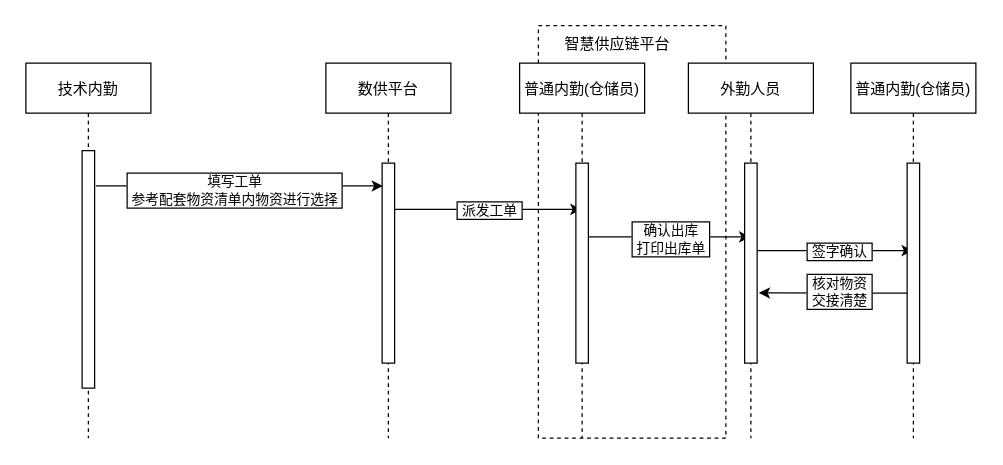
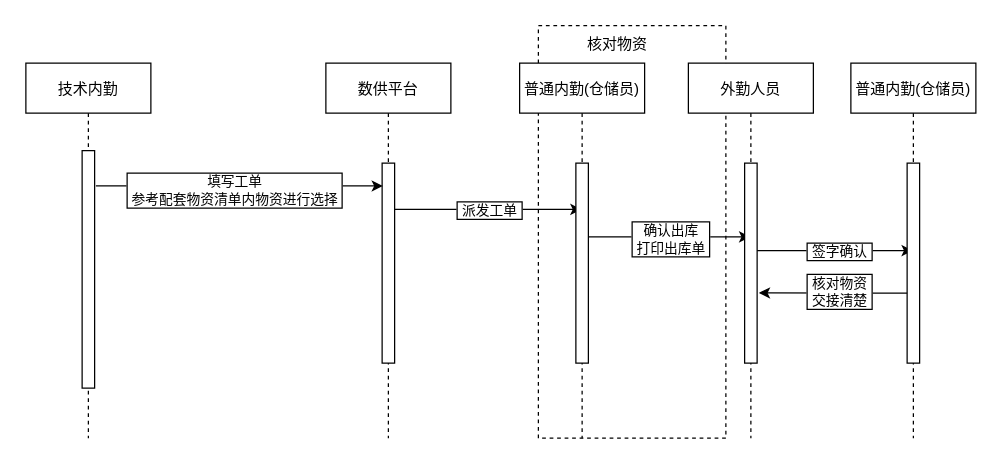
- <mxCell id="4" value="智慧供应链平台" style="text;html=1;strokeColor=none;fillColor=none;align=center;verticalAlign=middle;whiteSpace=wrap;rounded=0;dashed=1;" vertex="1" parent="2"><mxGeometry width="126.923" height="30" as="geometry" /></mxCell>
+ <mxCell id="4" value="核对物资" style="text;html=1;strokeColor=none;fillColor=none;align=center;verticalAlign=middle;whiteSpace=wrap;rounded=0;dashed=1;" vertex="1" parent="2"><mxGeometry width="126.923" height="30" as="geometry" /></mxCell>
